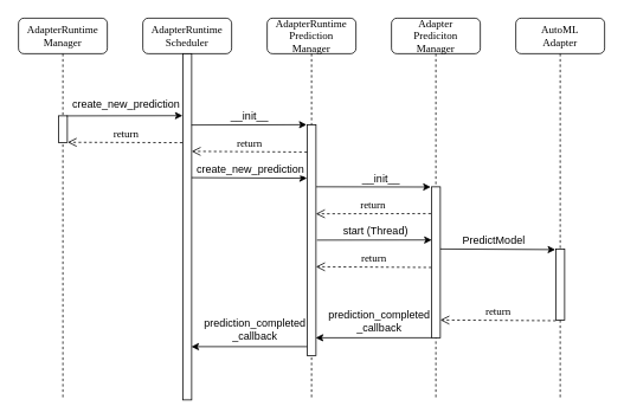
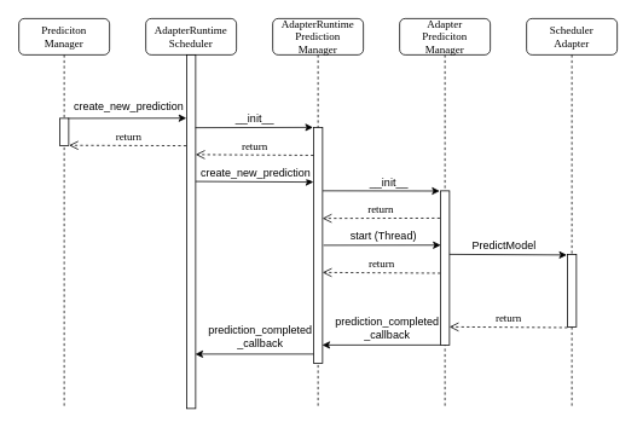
- <mxCell id="8" value="AdapterRuntime&lt;br&gt;Manager" style="shape=umlLifeline;perimeter=lifelinePerimeter;whiteSpace=wrap;html=1;container=1;collapsible=0;recursiveResize=0;outlineConnect=0;rounded=1;shadow=0;comic=0;labelBackgroundColor=none;strokeWidth=1;fontFamily=Verdana;fontSize=12;align=center;" vertex="1" parent="1"><mxGeometry x="20" y="20" width="100" height="430" as="geometry" /></mxCell>
+ <mxCell id="8" value="Prediciton&lt;br&gt;Manager" style="shape=umlLifeline;perimeter=lifelinePerimeter;whiteSpace=wrap;html=1;container=1;collapsible=0;recursiveResize=0;outlineConnect=0;rounded=1;shadow=0;comic=0;labelBackgroundColor=none;strokeWidth=1;fontFamily=Verdana;fontSize=12;align=center;" vertex="1" parent="1"><mxGeometry x="20" y="20" width="100" height="430" as="geometry" /></mxCell>
- <mxCell id="18" value="AutoML&lt;br&gt;Adapter" style="shape=umlLifeline;perimeter=lifelinePerimeter;whiteSpace=wrap;html=1;container=1;collapsible=0;recursiveResize=0;outlineConnect=0;rounded=1;shadow=0;comic=0;labelBackgroundColor=none;strokeWidth=1;fontFamily=Verdana;fontSize=12;align=center;" vertex="1" parent="1"><mxGeometry x="580" y="20" width="100" height="430" as="geometry" /></mxCell>
+ <mxCell id="18" value="Scheduler&lt;br&gt;Adapter" style="shape=umlLifeline;perimeter=lifelinePerimeter;whiteSpace=wrap;html=1;container=1;collapsible=0;recursiveResize=0;outlineConnect=0;rounded=1;shadow=0;comic=0;labelBackgroundColor=none;strokeWidth=1;fontFamily=Verdana;fontSize=12;align=center;" vertex="1" parent="1"><mxGeometry x="580" y="20" width="100" height="430" as="geometry" /></mxCell>
